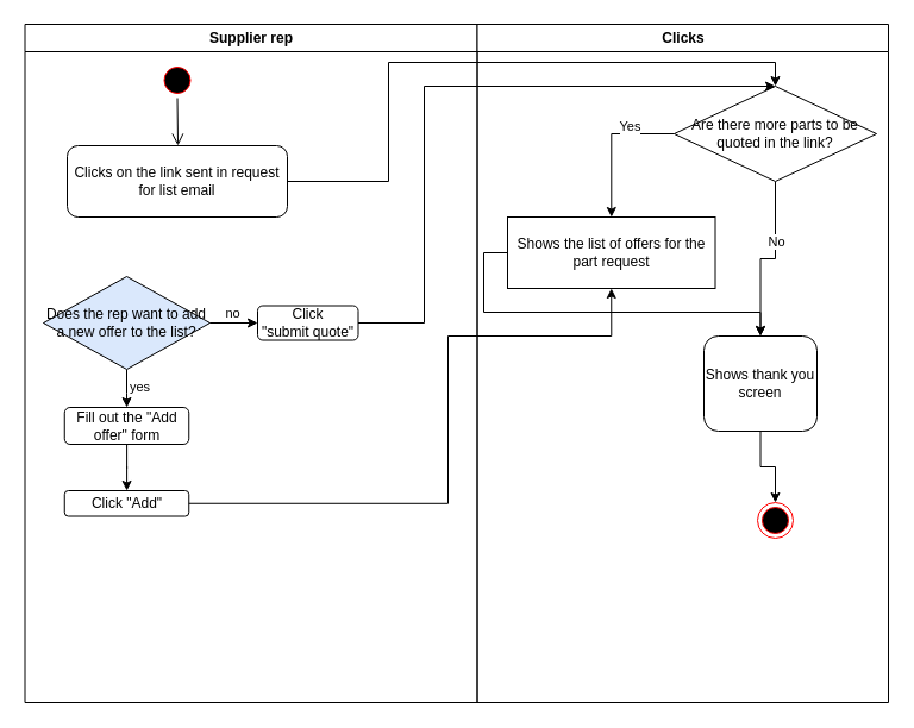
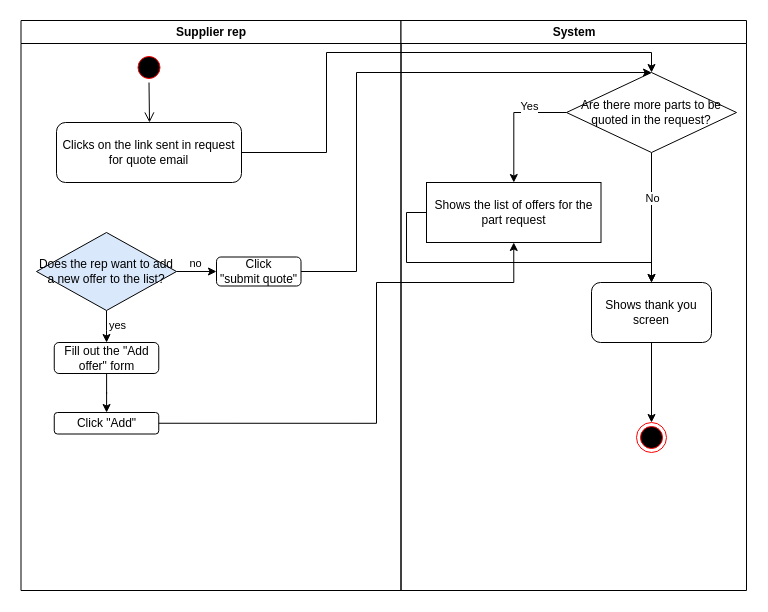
- <mxCell id="15" value="Clicks" style="swimlane;whiteSpace=wrap" parent="1" vertex="1"><mxGeometry x="400.5" y="20" width="345.5" height="570" as="geometry" /></mxCell>
+ <mxCell id="15" value="System" style="swimlane;whiteSpace=wrap" parent="1" vertex="1"><mxGeometry x="400.5" y="20" width="345.5" height="570" as="geometry" /></mxCell>
- <mxCell id="19" value="Are there more parts to be quoted in the link?" style="rhombus;whiteSpace=wrap;html=1;" parent="15" vertex="1"><mxGeometry x="165.5" y="52" width="170" height="80" as="geometry" /></mxCell>
+ <mxCell id="19" value="Are there more parts to be quoted in the request?" style="rhombus;whiteSpace=wrap;html=1;" parent="15" vertex="1"><mxGeometry x="165.5" y="52" width="170" height="80" as="geometry" /></mxCell>
- <mxCell id="5" value="Clicks on the link sent in request for list email" style="rounded=1;whiteSpace=wrap;html=1;" parent="2" vertex="1"><mxGeometry x="35.5" y="102" width="185" height="60" as="geometry" /></mxCell>
+ <mxCell id="5" value="Clicks on the link sent in request for quote email" style="rounded=1;whiteSpace=wrap;html=1;" parent="2" vertex="1"><mxGeometry x="35.5" y="102" width="185" height="60" as="geometry" /></mxCell>
- <mxCell id="23" value="Shows thank you screen" style="rounded=1;whiteSpace=wrap;html=1;fillColor=rgb(255, 255, 255);strokeColor=rgb(0, 0, 0);fontColor=rgb(0, 0, 0);" parent="15" vertex="1"><mxGeometry x="190.5" y="262" width="95" height="80" as="geometry" /></mxCell>
+ <mxCell id="23" value="Shows thank you screen" style="rounded=1;whiteSpace=wrap;html=1;fillColor=rgb(255, 255, 255);strokeColor=rgb(0, 0, 0);fontColor=rgb(0, 0, 0);" parent="15" vertex="1"><mxGeometry x="190.5" y="262" width="120" height="60" as="geometry" /></mxCell>
